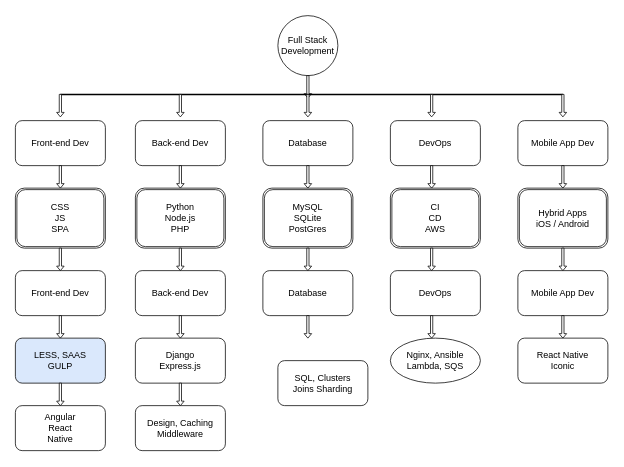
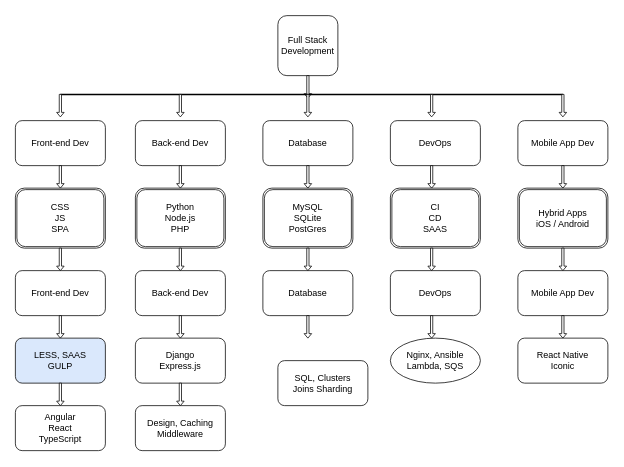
- <mxCell id="2" value="Full Stack&lt;br&gt;Development" style="ellipse;whiteSpace=wrap;html=1;aspect=fixed;" vertex="1" parent="1"><mxGeometry x="370" y="20" width="80" height="80" as="geometry" /></mxCell>
+ <mxCell id="2" value="Full Stack&lt;br&gt;Development" style="whiteSpace=wrap;html=1;aspect=fixed;rounded=1;" vertex="1" parent="1"><mxGeometry x="370" y="20" width="80" height="80" as="geometry" /></mxCell>
- <mxCell id="22" value="CI&lt;br&gt;CD&lt;br&gt;AWS" style="shape=ext;double=1;rounded=1;whiteSpace=wrap;html=1;" vertex="1" parent="1"><mxGeometry x="520" y="250" width="120" height="80" as="geometry" /></mxCell>
+ <mxCell id="22" value="CI&lt;br&gt;CD&lt;br&gt;SAAS" style="shape=ext;double=1;rounded=1;whiteSpace=wrap;html=1;" vertex="1" parent="1"><mxGeometry x="520" y="250" width="120" height="80" as="geometry" /></mxCell>
- <mxCell id="48" value="Angular&lt;br&gt;React&lt;br&gt;Native" style="rounded=1;whiteSpace=wrap;html=1;" vertex="1" parent="1"><mxGeometry x="20" y="540" width="120" height="60" as="geometry" /></mxCell>
+ <mxCell id="48" value="Angular&lt;br&gt;React&lt;br&gt;TypeScript" style="rounded=1;whiteSpace=wrap;html=1;" vertex="1" parent="1"><mxGeometry x="20" y="540" width="120" height="60" as="geometry" /></mxCell>
